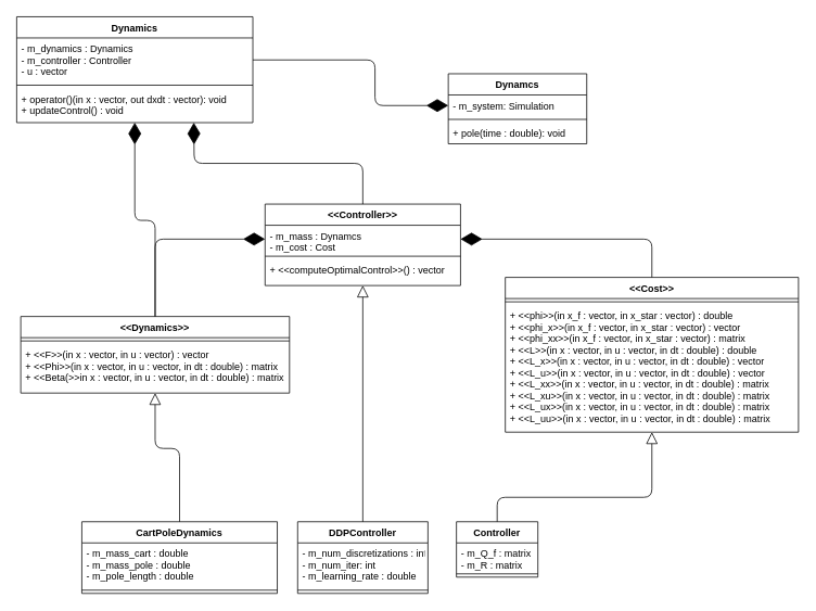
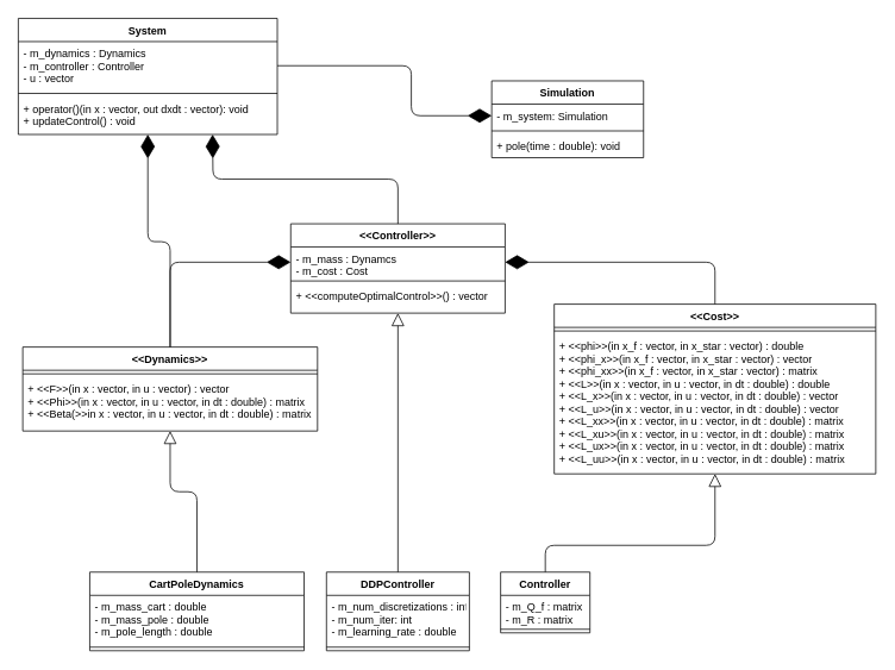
- <mxCell id="9" value="Dynamics" style="swimlane;fontStyle=1;align=center;verticalAlign=top;childLayout=stackLayout;horizontal=1;startSize=26;horizontalStack=0;resizeParent=1;resizeParentMax=0;resizeLast=0;collapsible=1;marginBottom=0;" parent="1" vertex="1"><mxGeometry x="20" y="20" width="290" height="130" as="geometry"><mxRectangle x="415" y="120" width="80" height="26" as="alternateBounds" /></mxGeometry></mxCell>
+ <mxCell id="9" value="System" style="swimlane;fontStyle=1;align=center;verticalAlign=top;childLayout=stackLayout;horizontal=1;startSize=26;horizontalStack=0;resizeParent=1;resizeParentMax=0;resizeLast=0;collapsible=1;marginBottom=0;" parent="1" vertex="1"><mxGeometry x="20" y="20" width="290" height="130" as="geometry"><mxRectangle x="415" y="120" width="80" height="26" as="alternateBounds" /></mxGeometry></mxCell>
- <mxCell id="32" value="Dynamcs" style="swimlane;fontStyle=1;align=center;verticalAlign=top;childLayout=stackLayout;horizontal=1;startSize=26;horizontalStack=0;resizeParent=1;resizeParentMax=0;resizeLast=0;collapsible=1;marginBottom=0;" parent="1" vertex="1"><mxGeometry x="550" y="90" width="170" height="86" as="geometry" /></mxCell>
+ <mxCell id="32" value="Simulation" style="swimlane;fontStyle=1;align=center;verticalAlign=top;childLayout=stackLayout;horizontal=1;startSize=26;horizontalStack=0;resizeParent=1;resizeParentMax=0;resizeLast=0;collapsible=1;marginBottom=0;" parent="1" vertex="1"><mxGeometry x="550" y="90" width="170" height="86" as="geometry" /></mxCell>
